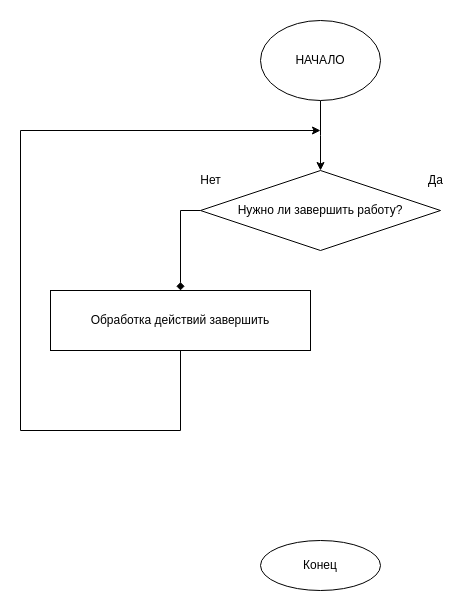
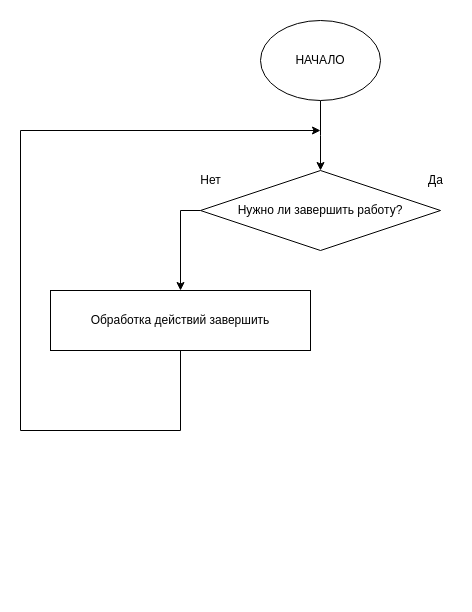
- <mxCell id="4" style="edgeStyle=orthogonalEdgeStyle;rounded=0;orthogonalLoop=1;jettySize=auto;html=1;exitX=0;exitY=0.5;exitDx=0;exitDy=0;entryX=0.5;entryY=0;entryDx=0;entryDy=0;endArrow=diamond;" parent="1" source="5" target="10" edge="1"><mxGeometry relative="1" as="geometry" /></mxCell>
+ <mxCell id="4" style="edgeStyle=orthogonalEdgeStyle;rounded=0;orthogonalLoop=1;jettySize=auto;html=1;exitX=0;exitY=0.5;exitDx=0;exitDy=0;entryX=0.5;entryY=0;entryDx=0;entryDy=0;" parent="1" source="5" target="10" edge="1"><mxGeometry relative="1" as="geometry" /></mxCell>
- <mxCell id="8" value="Конец" style="ellipse;whiteSpace=wrap;html=1;" parent="1" vertex="1"><mxGeometry x="260" y="540" width="120" height="50" as="geometry" /></mxCell>
